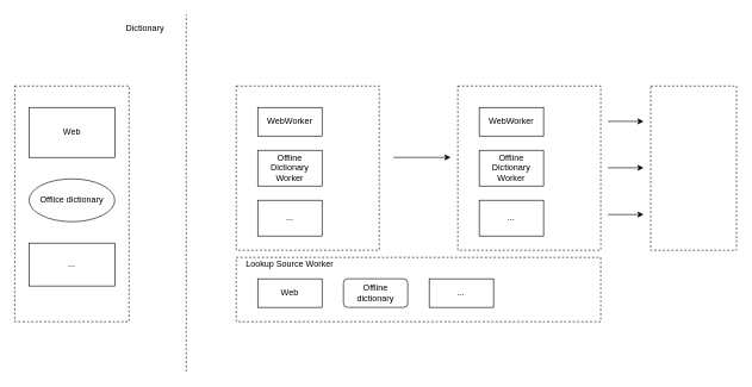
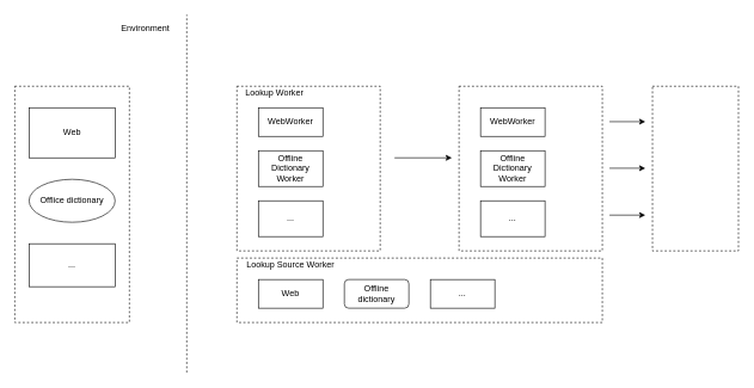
- <mxCell id="22" value="Dictionary" style="text;html=1;strokeColor=none;fillColor=none;align=center;verticalAlign=middle;whiteSpace=wrap;rounded=0;dashed=1;" vertex="1" parent="1"><mxGeometry x="160" y="30" width="85" height="20" as="geometry" /></mxCell>
+ <mxCell id="22" value="Environment" style="text;html=1;strokeColor=none;fillColor=none;align=center;verticalAlign=middle;whiteSpace=wrap;rounded=0;dashed=1;" vertex="1" parent="1"><mxGeometry x="160" y="30" width="85" height="20" as="geometry" /></mxCell>
+ <mxCell id="11" value="Lookup Worker" style="text;html=1;strokeColor=none;fillColor=none;align=left;verticalAlign=middle;whiteSpace=wrap;rounded=0;dashed=1;" vertex="1" parent="1"><mxGeometry x="340" y="120" width="150" height="20" as="geometry" /></mxCell>
